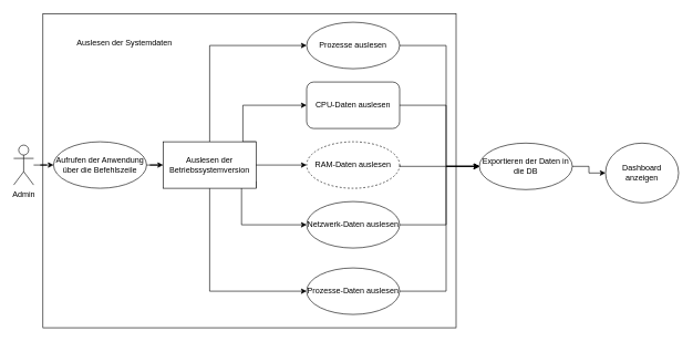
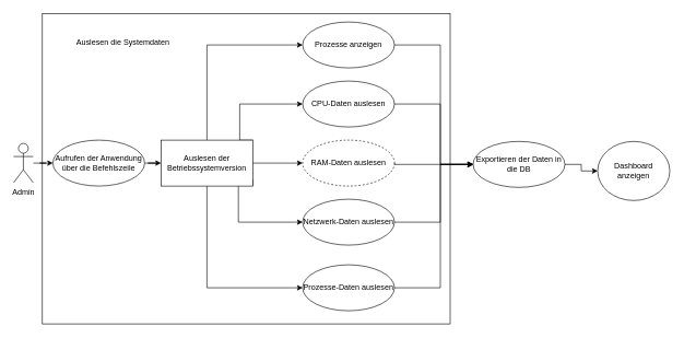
- <mxCell id="26" value="Auslesen der Systemdaten" style="text;html=3;align=center;verticalAlign=middle;whiteSpace=wrap;rounded=0;" vertex="1" parent="1"><mxGeometry x="96" y="49" width="182" height="30" as="geometry" /></mxCell>
+ <mxCell id="26" value="Auslesen die Systemdaten" style="text;html=3;align=center;verticalAlign=middle;whiteSpace=wrap;rounded=0;" vertex="1" parent="1"><mxGeometry x="96" y="49" width="182" height="30" as="geometry" /></mxCell>
- <mxCell id="8" value="Prozesse auslesen" style="ellipse;whiteSpace=wrap;html=1;" parent="1" vertex="1"><mxGeometry x="461" y="33" width="140" height="70" as="geometry" /></mxCell>
+ <mxCell id="8" value="Prozesse anzeigen" style="ellipse;whiteSpace=wrap;html=1;" parent="1" vertex="1"><mxGeometry x="461" y="33" width="140" height="70" as="geometry" /></mxCell>
- <mxCell id="10" value="CPU-Daten auslesen" style="whiteSpace=wrap;html=1;rounded=1;" parent="1" vertex="1"><mxGeometry x="461" y="123" width="140" height="70" as="geometry" /></mxCell>
+ <mxCell id="10" value="CPU-Daten auslesen" style="ellipse;whiteSpace=wrap;html=1;" parent="1" vertex="1"><mxGeometry x="461" y="123" width="140" height="70" as="geometry" /></mxCell>
